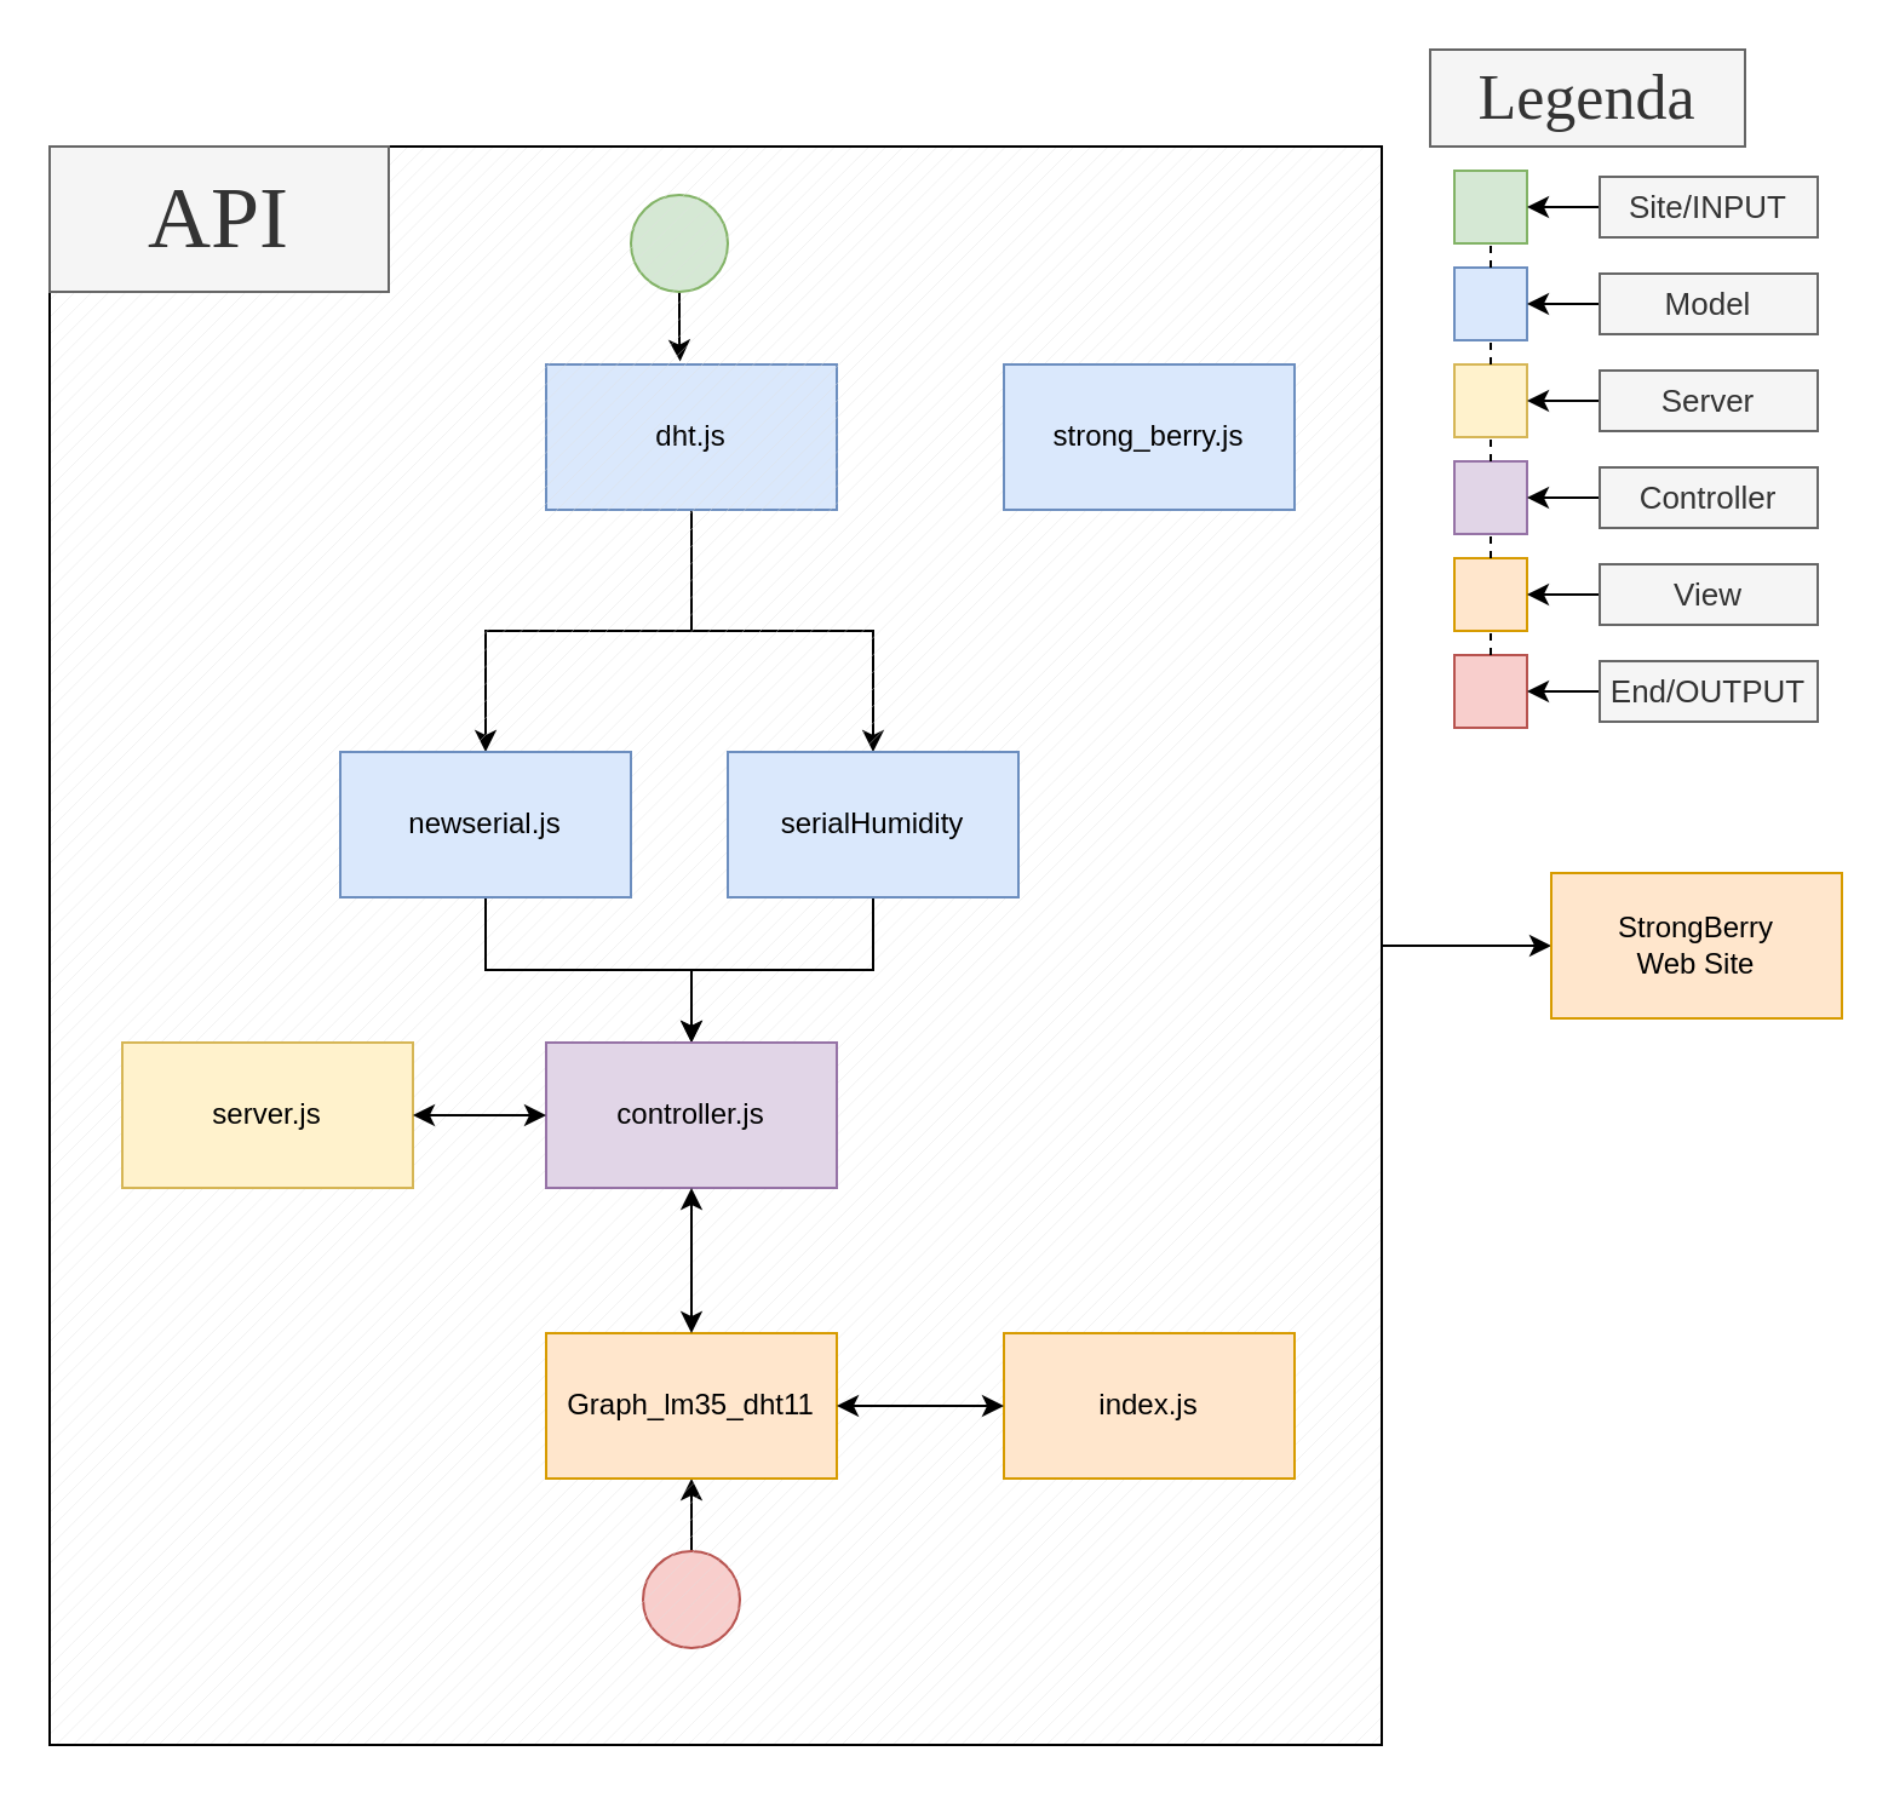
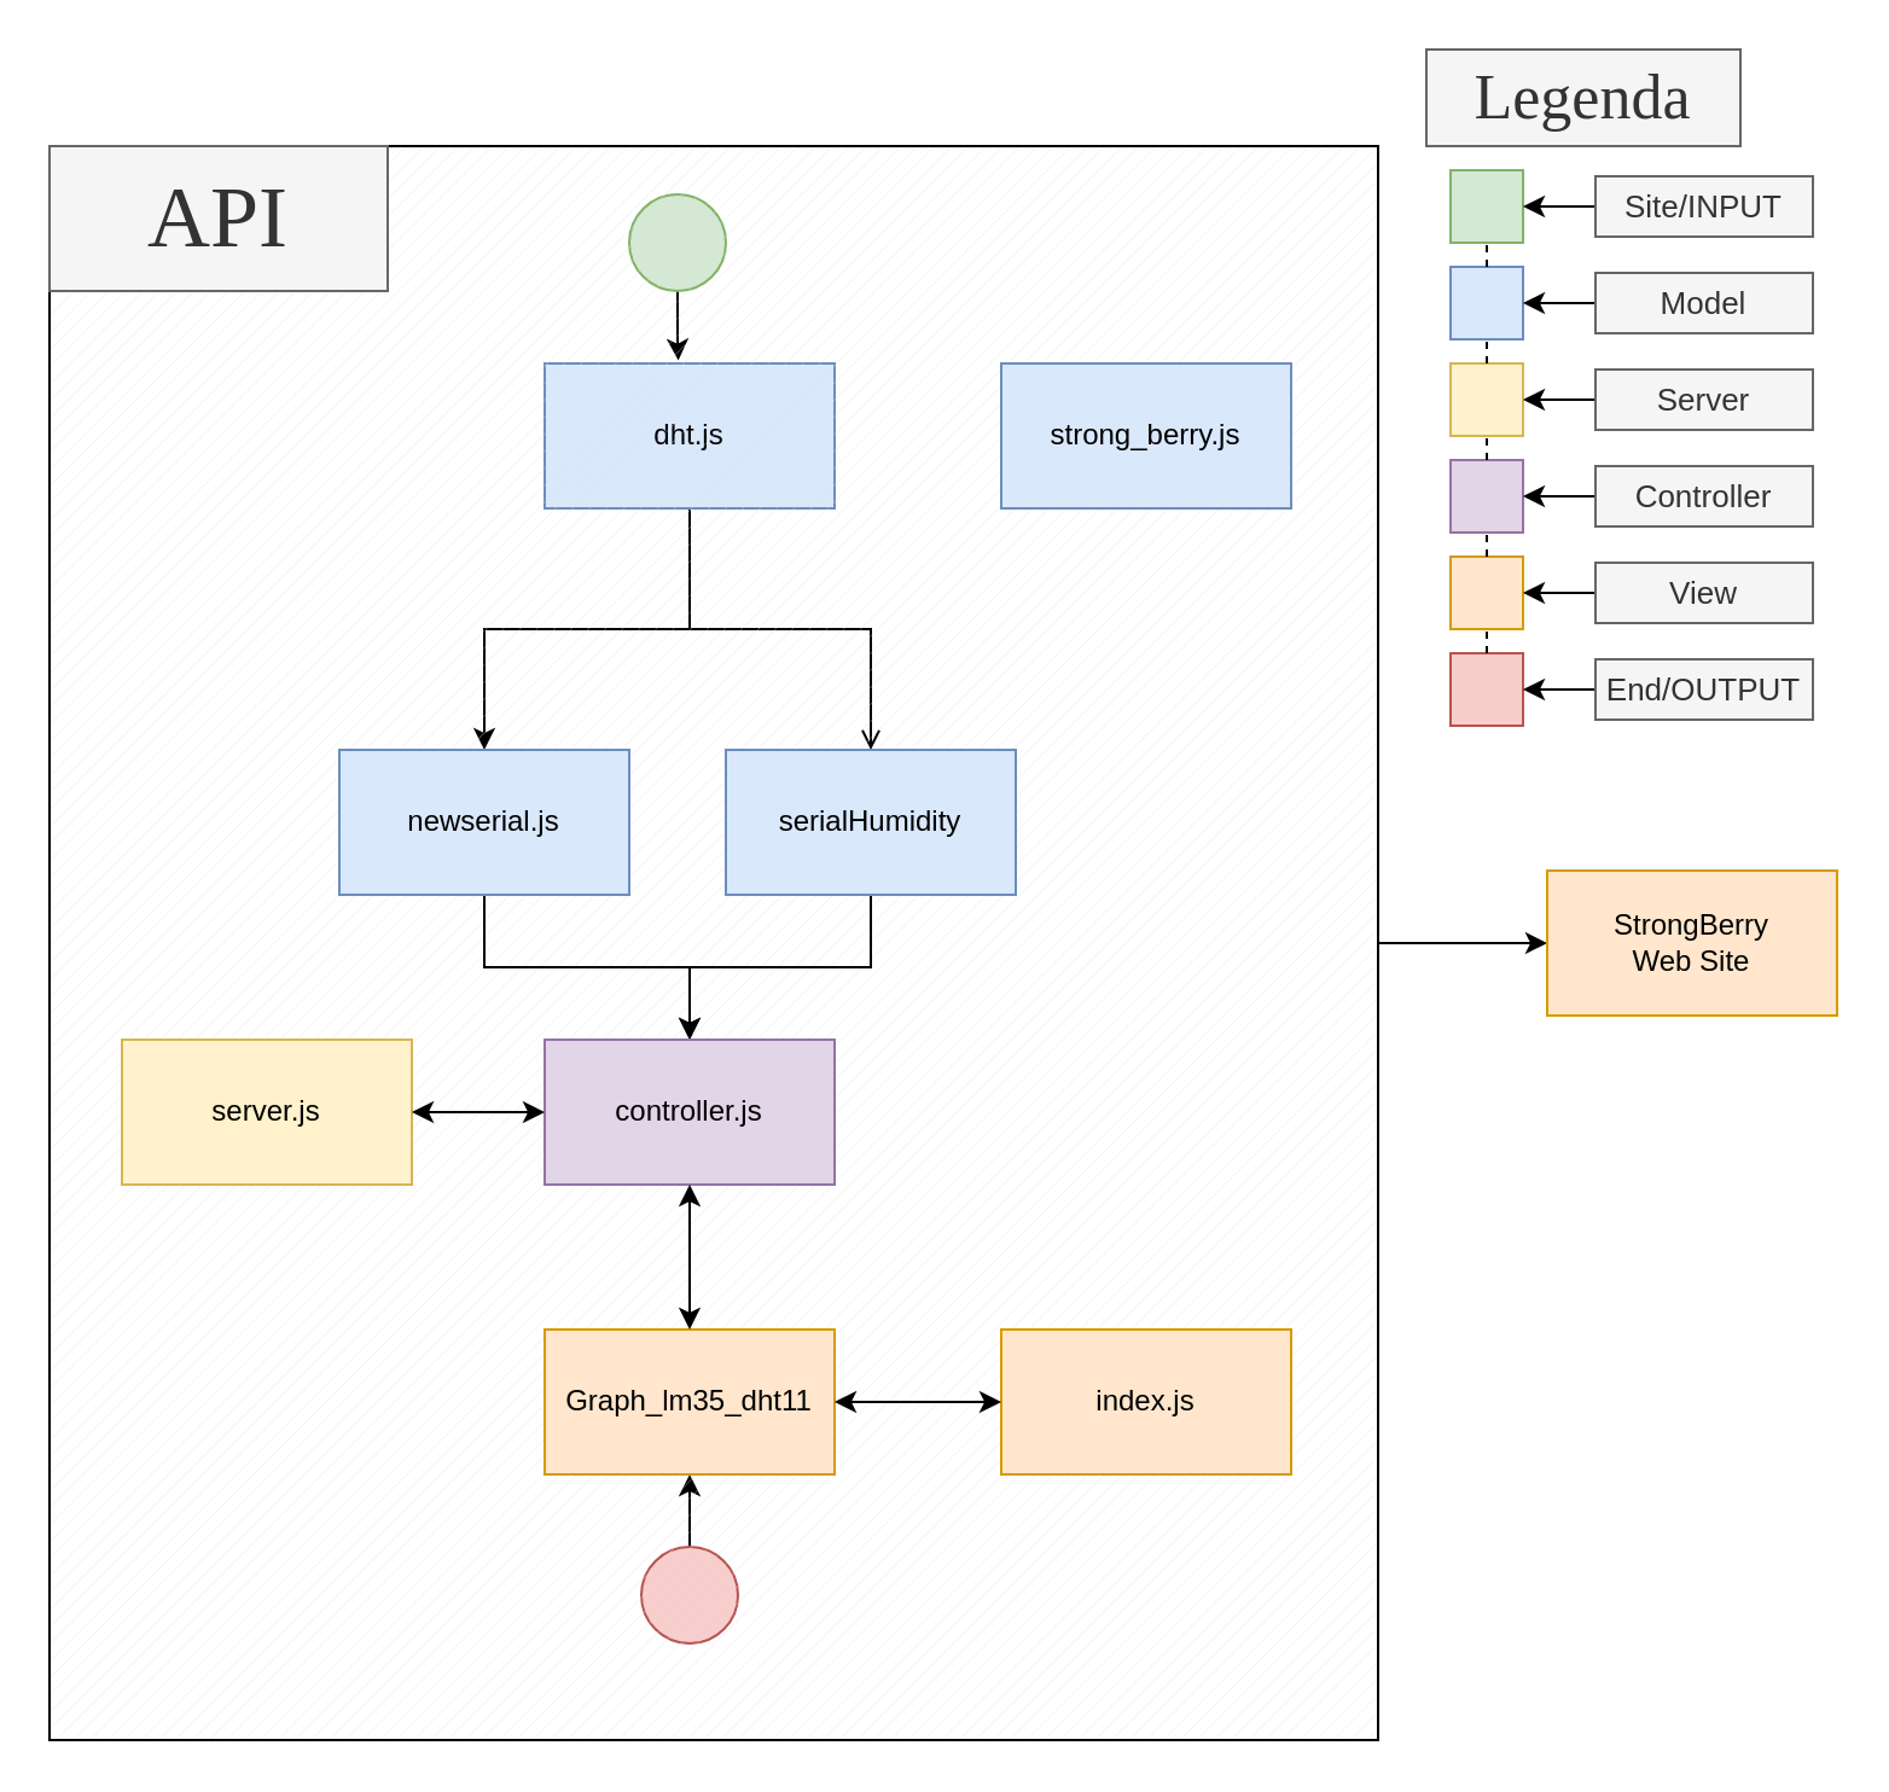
- <mxCell id="3" style="edgeStyle=orthogonalEdgeStyle;rounded=0;orthogonalLoop=1;jettySize=auto;html=1;entryX=0.5;entryY=0;entryDx=0;entryDy=0;" edge="1" parent="1" source="4" target="14"><mxGeometry relative="1" as="geometry" /></mxCell>
+ <mxCell id="3" style="edgeStyle=orthogonalEdgeStyle;rounded=0;orthogonalLoop=1;jettySize=auto;html=1;entryX=0.5;entryY=0;entryDx=0;entryDy=0;endArrow=open;" edge="1" parent="1" source="4" target="14"><mxGeometry relative="1" as="geometry" /></mxCell>
